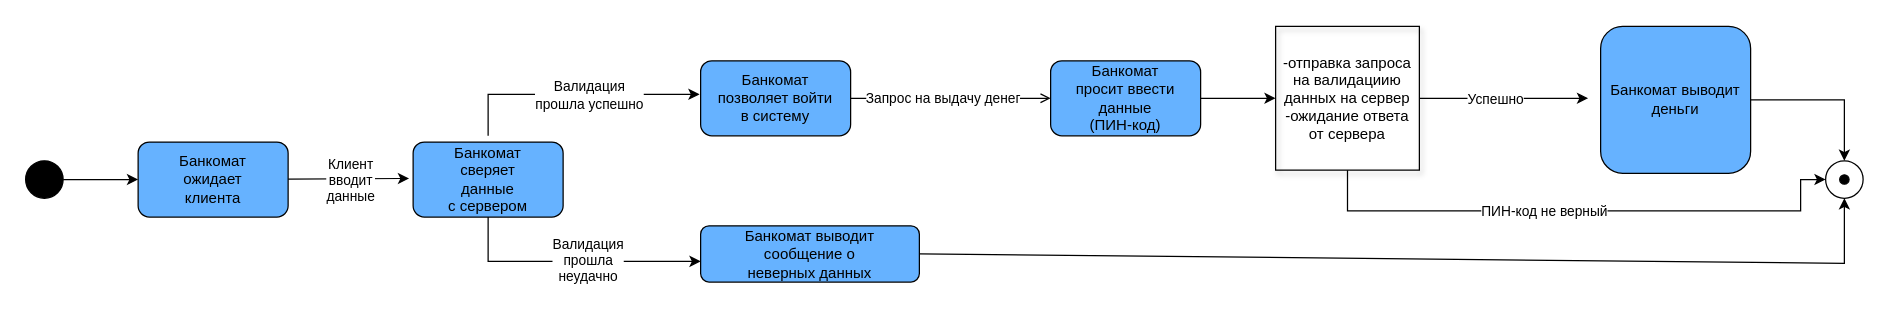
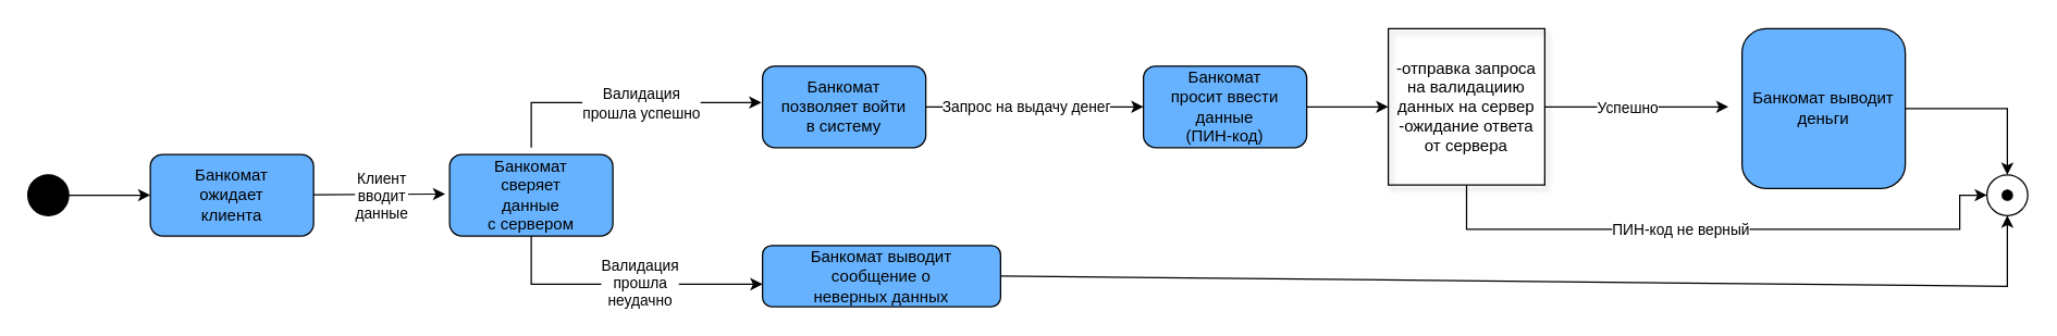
- <mxCell id="12" style="edgeStyle=orthogonalEdgeStyle;rounded=0;orthogonalLoop=1;jettySize=auto;html=1;entryX=0;entryY=0.5;entryDx=0;entryDy=0;endArrow=open;" edge="1" parent="1" source="14" target="20"><mxGeometry relative="1" as="geometry"><mxPoint x="850" y="78" as="targetPoint" /></mxGeometry></mxCell>
+ <mxCell id="12" style="edgeStyle=orthogonalEdgeStyle;rounded=0;orthogonalLoop=1;jettySize=auto;html=1;entryX=0;entryY=0.5;entryDx=0;entryDy=0;" edge="1" parent="1" source="14" target="20"><mxGeometry relative="1" as="geometry"><mxPoint x="850" y="78" as="targetPoint" /></mxGeometry></mxCell>
